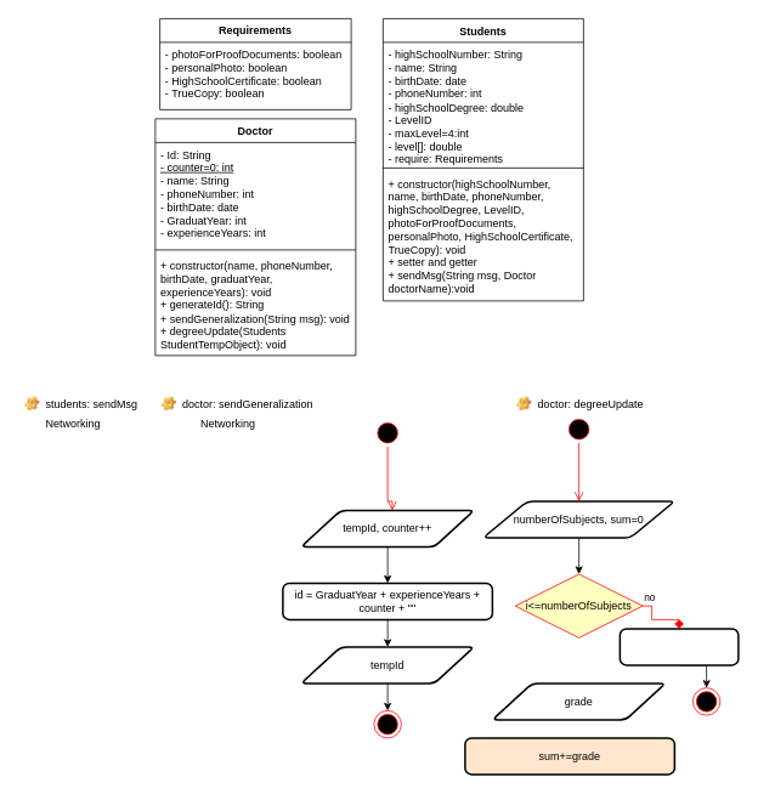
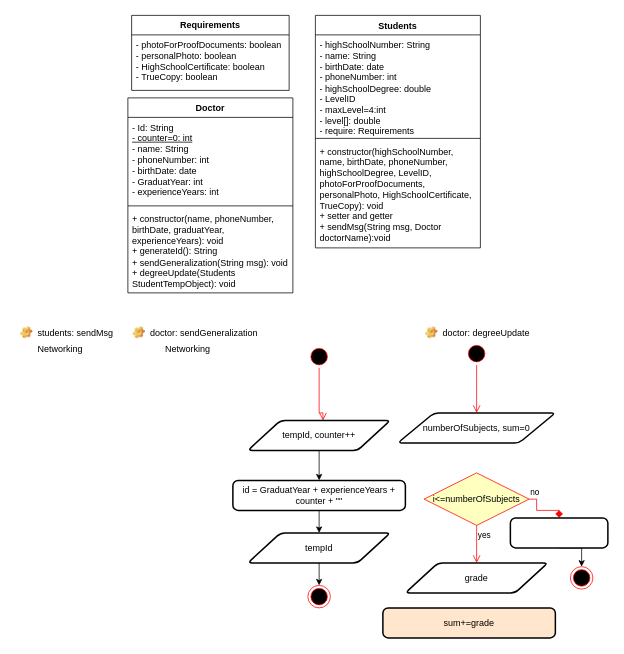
- <mxCell id="28" style="edgeStyle=orthogonalEdgeStyle;rounded=0;orthogonalLoop=1;jettySize=auto;html=1;exitX=0.5;exitY=1;exitDx=0;exitDy=0;" parent="1" source="29" target="30" edge="1"><mxGeometry relative="1" as="geometry" /></mxCell>
+ <mxCell id="32" value="yes" style="edgeStyle=orthogonalEdgeStyle;html=1;align=left;verticalAlign=top;endArrow=open;endSize=8;strokeColor=#ff0000;rounded=0;entryX=0.5;entryY=0;entryDx=0;entryDy=0;" parent="1" source="30" target="33" edge="1"><mxGeometry x="-1" relative="1" as="geometry"><mxPoint x="625" y="730" as="targetPoint" /><Array as="points" /></mxGeometry></mxCell>
